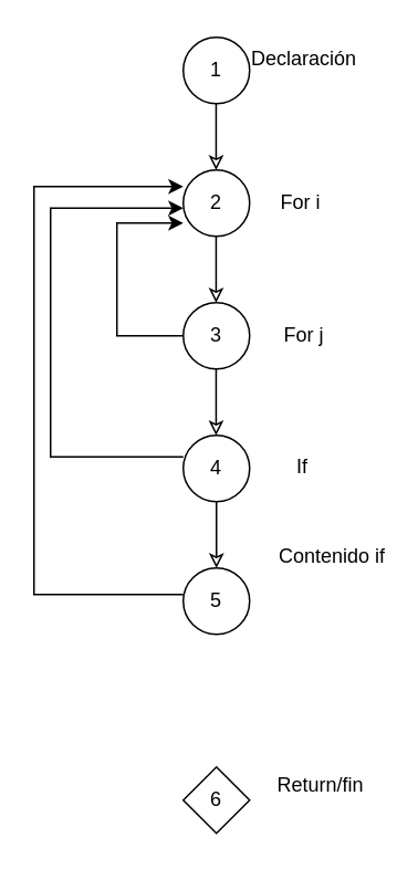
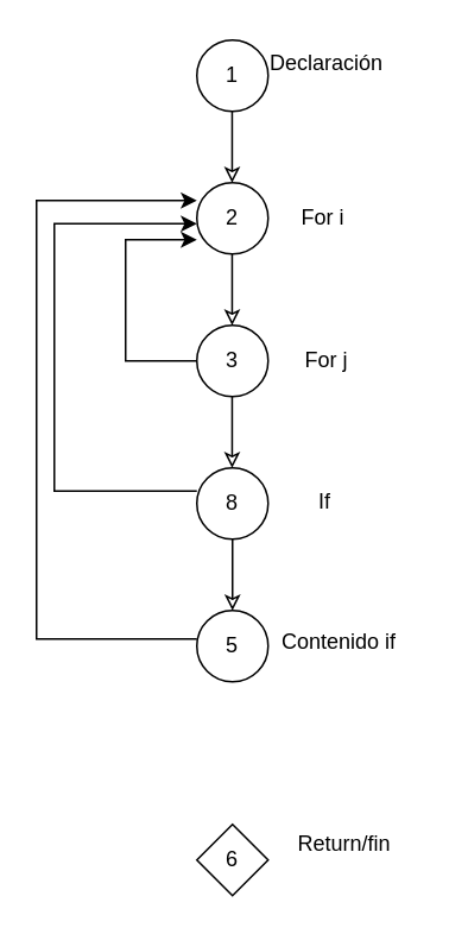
- <mxCell id="4" value="4" style="ellipse;whiteSpace=wrap;html=1;aspect=fixed;" vertex="1" parent="1"><mxGeometry x="110" y="262" width="40" height="40" as="geometry" /></mxCell>
+ <mxCell id="4" value="8" style="ellipse;whiteSpace=wrap;html=1;aspect=fixed;" vertex="1" parent="1"><mxGeometry x="110" y="262" width="40" height="40" as="geometry" /></mxCell>
- <mxCell id="16" value="Contenido if" style="text;html=1;strokeColor=none;fillColor=none;align=center;verticalAlign=middle;whiteSpace=wrap;rounded=0;" vertex="1" parent="1"><mxGeometry x="160" y="320" width="80" height="30" as="geometry" /></mxCell>
+ <mxCell id="16" value="Contenido if" style="text;html=1;strokeColor=none;fillColor=none;align=center;verticalAlign=middle;whiteSpace=wrap;rounded=0;" vertex="1" parent="1"><mxGeometry x="150" y="345" width="80" height="30" as="geometry" /></mxCell>
